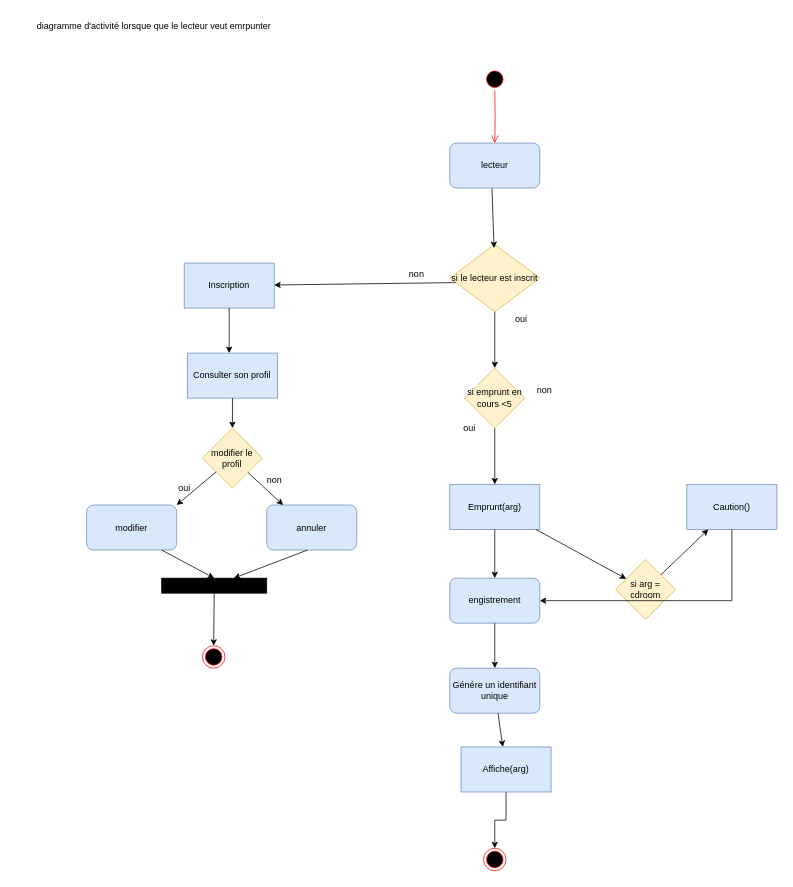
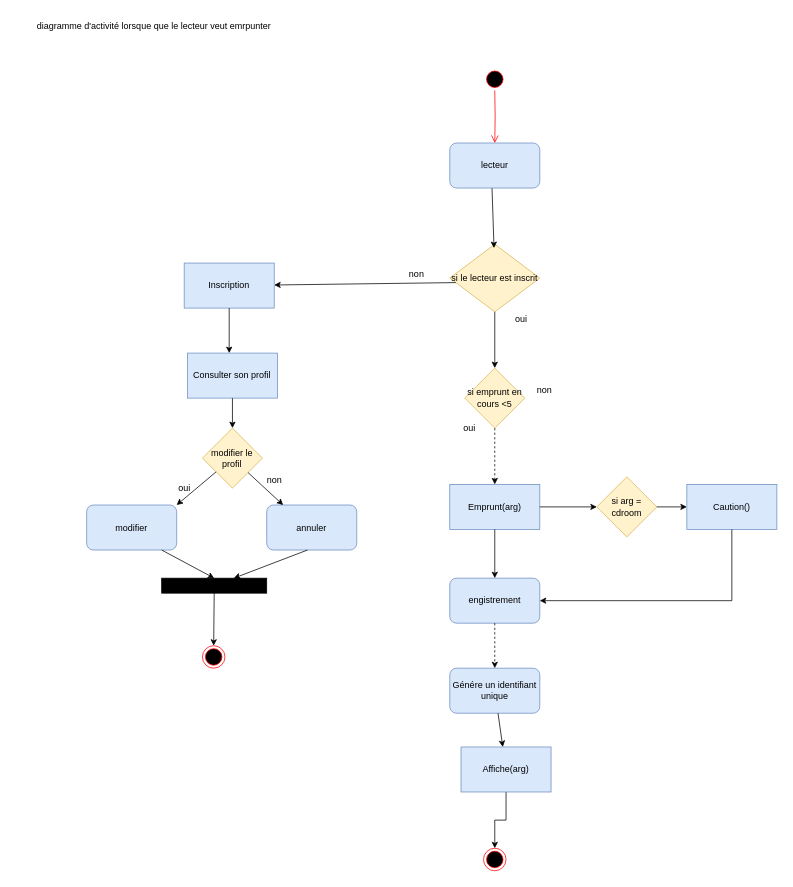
- <mxCell id="37" value="" style="endArrow=classic;html=1;rounded=0;" edge="1" parent="1" source="34" target="5"><mxGeometry width="50" height="50" relative="1" as="geometry"><mxPoint x="735" y="660" as="sourcePoint" /><mxPoint x="785" y="610" as="targetPoint" /></mxGeometry></mxCell>
+ <mxCell id="37" value="" style="endArrow=classic;html=1;rounded=0;dashed=1;" edge="1" parent="1" source="34" target="5"><mxGeometry width="50" height="50" relative="1" as="geometry"><mxPoint x="735" y="660" as="sourcePoint" /><mxPoint x="785" y="610" as="targetPoint" /></mxGeometry></mxCell>
- <mxCell id="8" value="si arg = cdroom" style="rhombus;whiteSpace=wrap;html=1;fillColor=#fff2cc;strokeColor=#d6b656;" parent="1" vertex="1"><mxGeometry x="820" y="745" width="80" height="80" as="geometry" /></mxCell>
+ <mxCell id="8" value="si arg = cdroom" style="rhombus;whiteSpace=wrap;html=1;fillColor=#fff2cc;strokeColor=#d6b656;" parent="1" vertex="1"><mxGeometry x="795" y="635" width="80" height="80" as="geometry" /></mxCell>
- <mxCell id="44" value="" style="endArrow=classic;html=1;rounded=0;exitX=0.5;exitY=1;exitDx=0;exitDy=0;" edge="1" parent="1" source="39" target="30"><mxGeometry width="50" height="50" relative="1" as="geometry"><mxPoint x="715" y="780" as="sourcePoint" /><mxPoint x="765" y="730" as="targetPoint" /></mxGeometry></mxCell>
+ <mxCell id="44" value="" style="endArrow=classic;html=1;rounded=0;exitX=0.5;exitY=1;exitDx=0;exitDy=0;dashed=1;" edge="1" parent="1" source="39" target="30"><mxGeometry width="50" height="50" relative="1" as="geometry"><mxPoint x="715" y="780" as="sourcePoint" /><mxPoint x="765" y="730" as="targetPoint" /></mxGeometry></mxCell>
